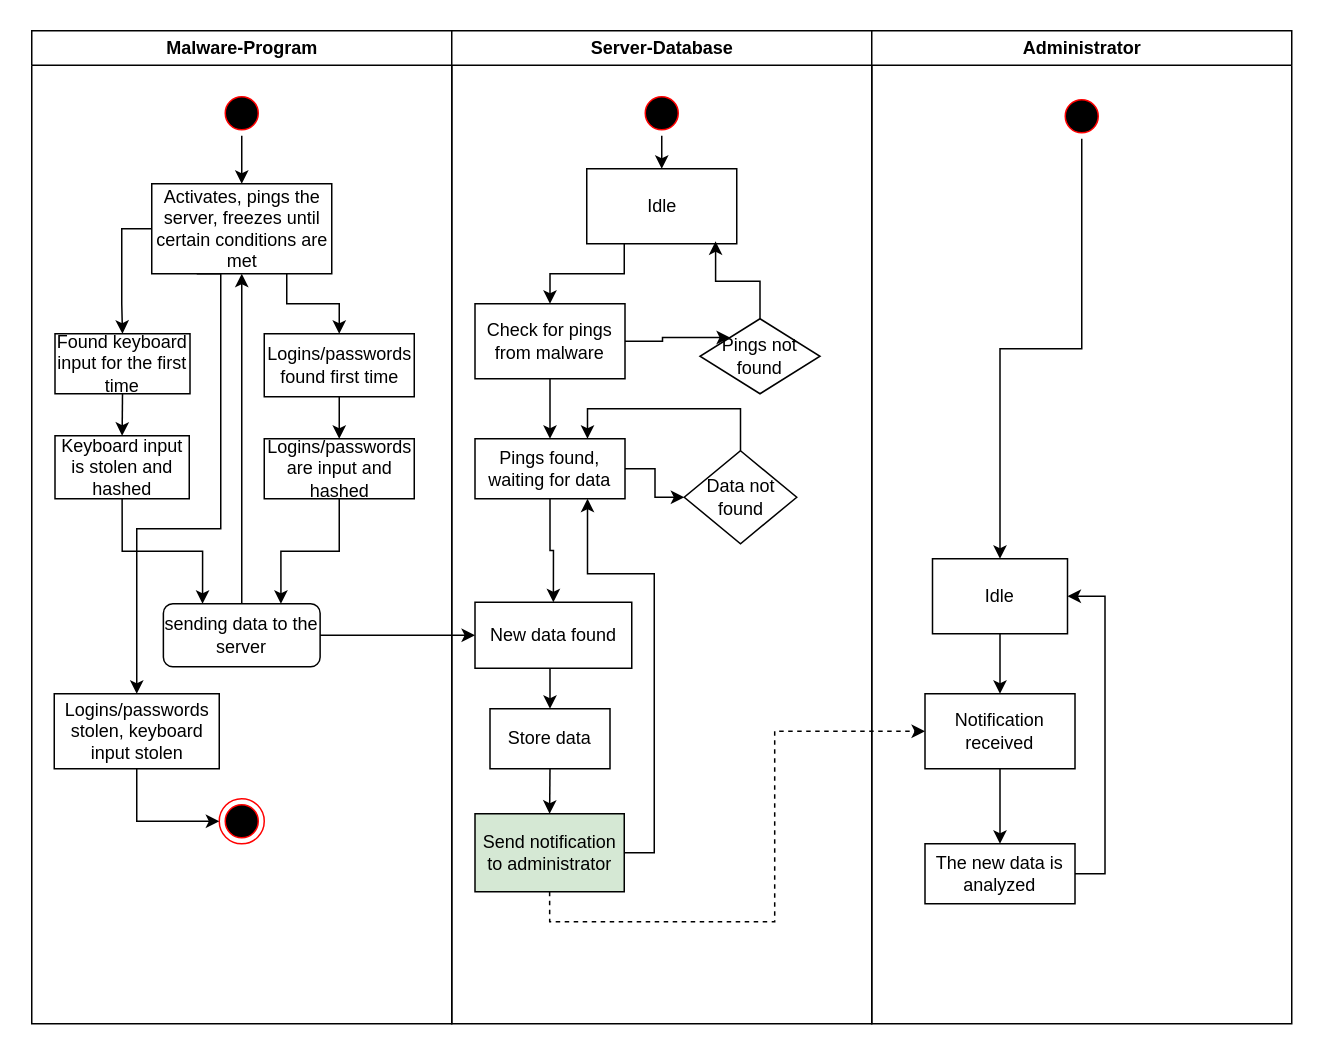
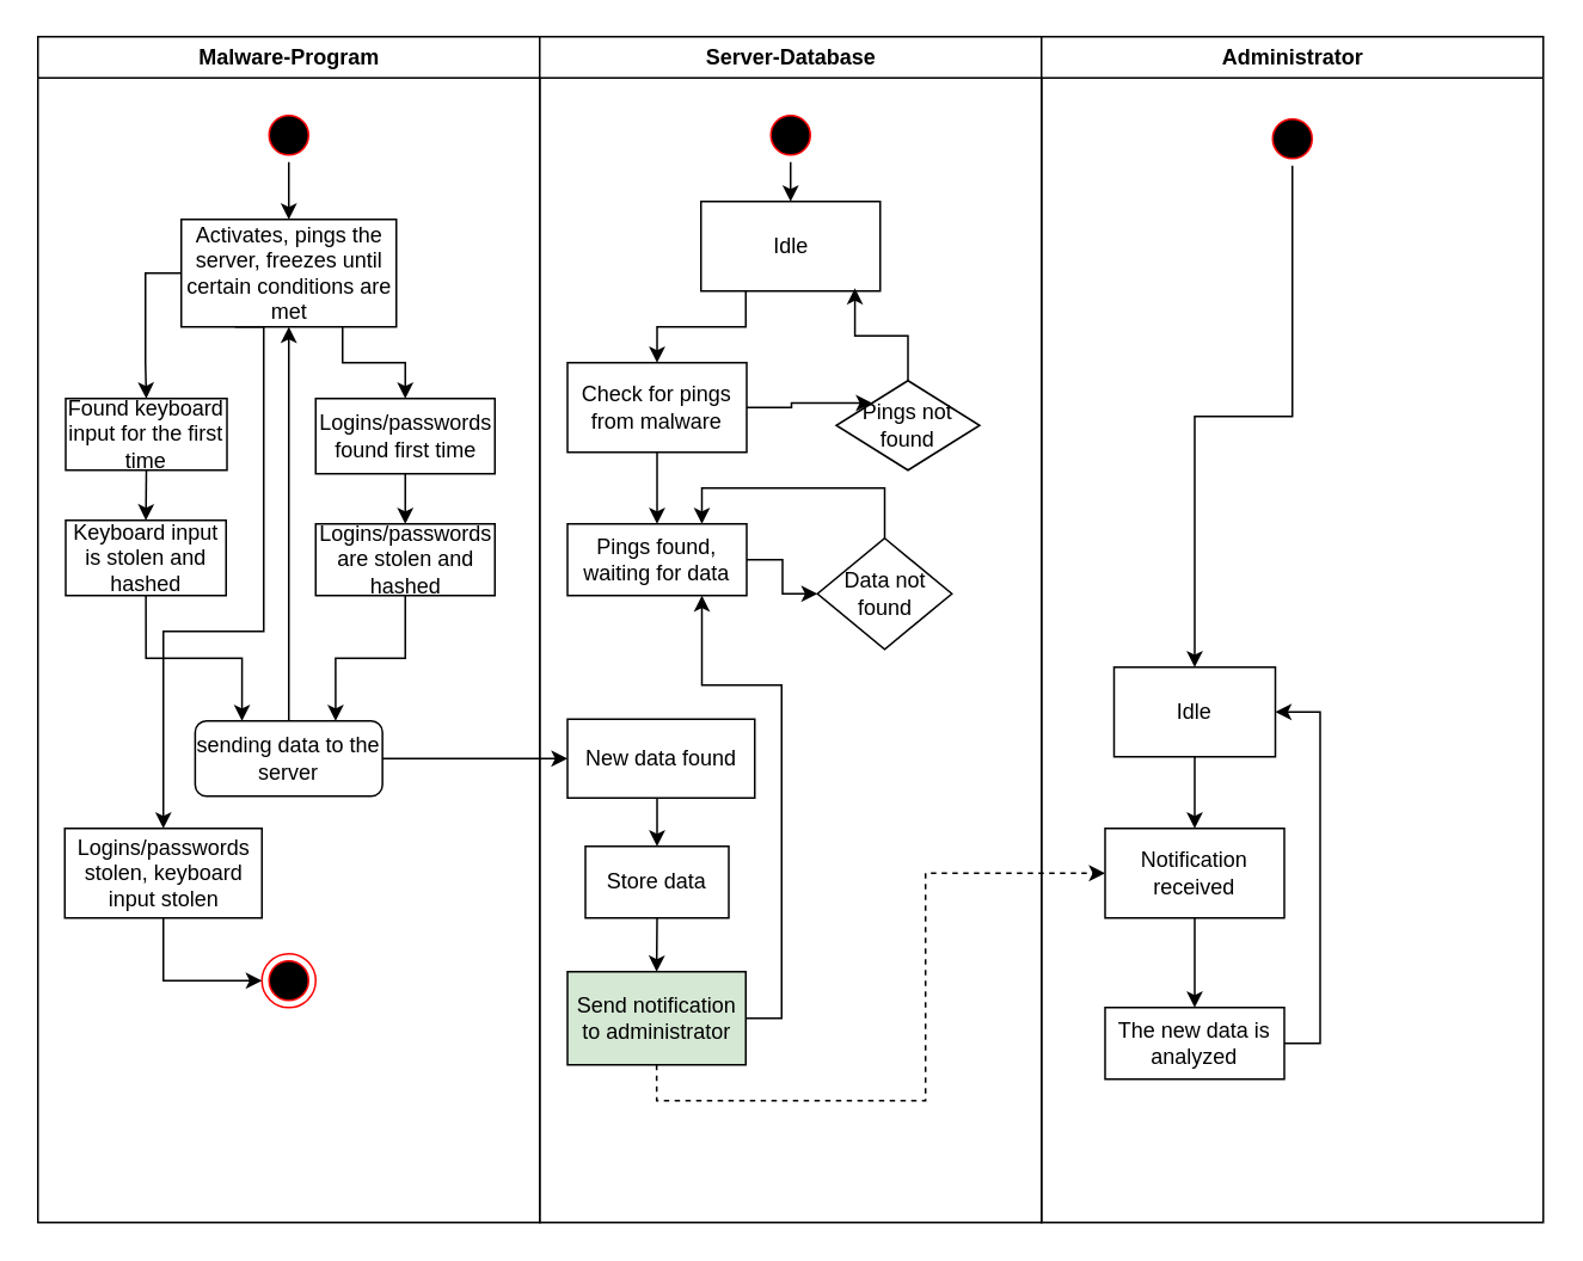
- <mxCell id="13" value="Logins/passwords are input and hashed" style="rounded=0;whiteSpace=wrap;html=1;" vertex="1" parent="2"><mxGeometry x="155" y="272" width="100" height="40" as="geometry" /></mxCell>
+ <mxCell id="13" value="Logins/passwords are stolen and hashed" style="rounded=0;whiteSpace=wrap;html=1;" vertex="1" parent="2"><mxGeometry x="155" y="272" width="100" height="40" as="geometry" /></mxCell>
- <mxCell id="34" style="edgeStyle=orthogonalEdgeStyle;rounded=0;orthogonalLoop=1;jettySize=auto;html=1;exitX=0.5;exitY=1;exitDx=0;exitDy=0;entryX=0.5;entryY=0;entryDx=0;entryDy=0;" edge="1" parent="22" source="36" target="24"><mxGeometry relative="1" as="geometry" /></mxCell>
